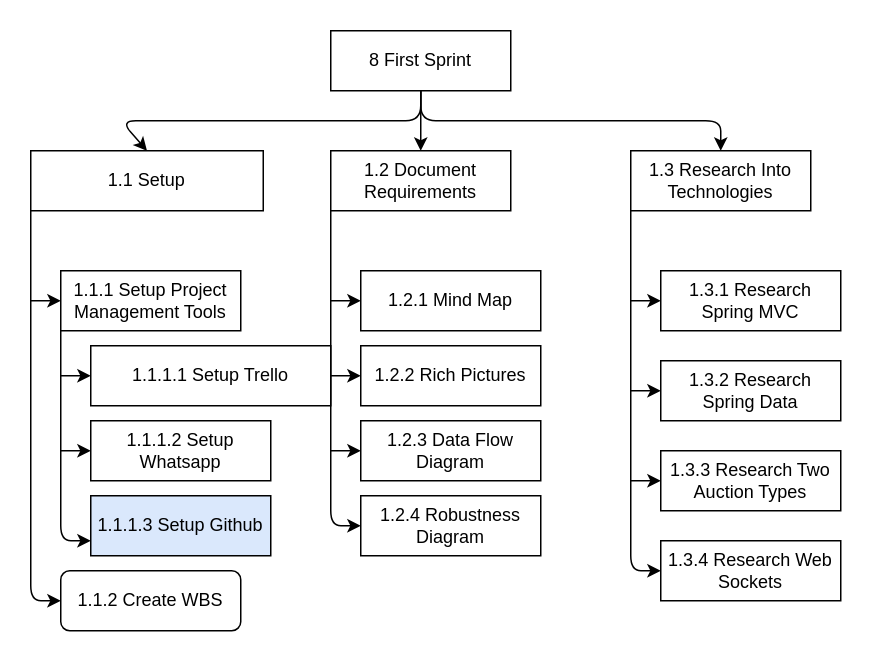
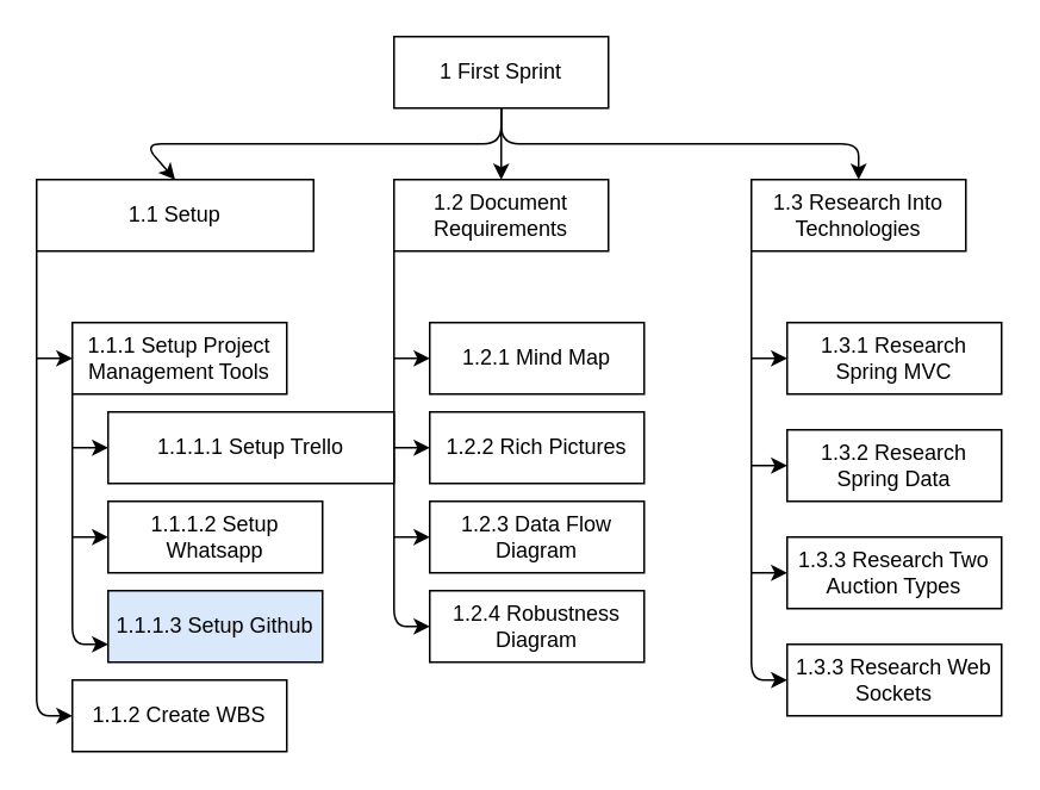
- <mxCell id="2" value="8 First Sprint" style="rounded=0;whiteSpace=wrap;html=1;" vertex="1" parent="1"><mxGeometry x="220" y="20" width="120" height="40" as="geometry" /></mxCell>
+ <mxCell id="2" value="1 First Sprint" style="rounded=0;whiteSpace=wrap;html=1;" vertex="1" parent="1"><mxGeometry x="220" y="20" width="120" height="40" as="geometry" /></mxCell>
- <mxCell id="30" value="1.3.4 Research Web Sockets" style="rounded=0;whiteSpace=wrap;html=1;" vertex="1" parent="1"><mxGeometry x="440" y="360" width="120" height="40" as="geometry" /></mxCell>
+ <mxCell id="30" value="1.3.3 Research Web Sockets" style="rounded=0;whiteSpace=wrap;html=1;" vertex="1" parent="1"><mxGeometry x="440" y="360" width="120" height="40" as="geometry" /></mxCell>
- <mxCell id="21" value="1.1.2 Create WBS" style="whiteSpace=wrap;html=1;rounded=1;" vertex="1" parent="1"><mxGeometry x="40" y="380" width="120" height="40" as="geometry" /></mxCell>
+ <mxCell id="21" value="1.1.2 Create WBS" style="rounded=0;whiteSpace=wrap;html=1;" vertex="1" parent="1"><mxGeometry x="40" y="380" width="120" height="40" as="geometry" /></mxCell>
